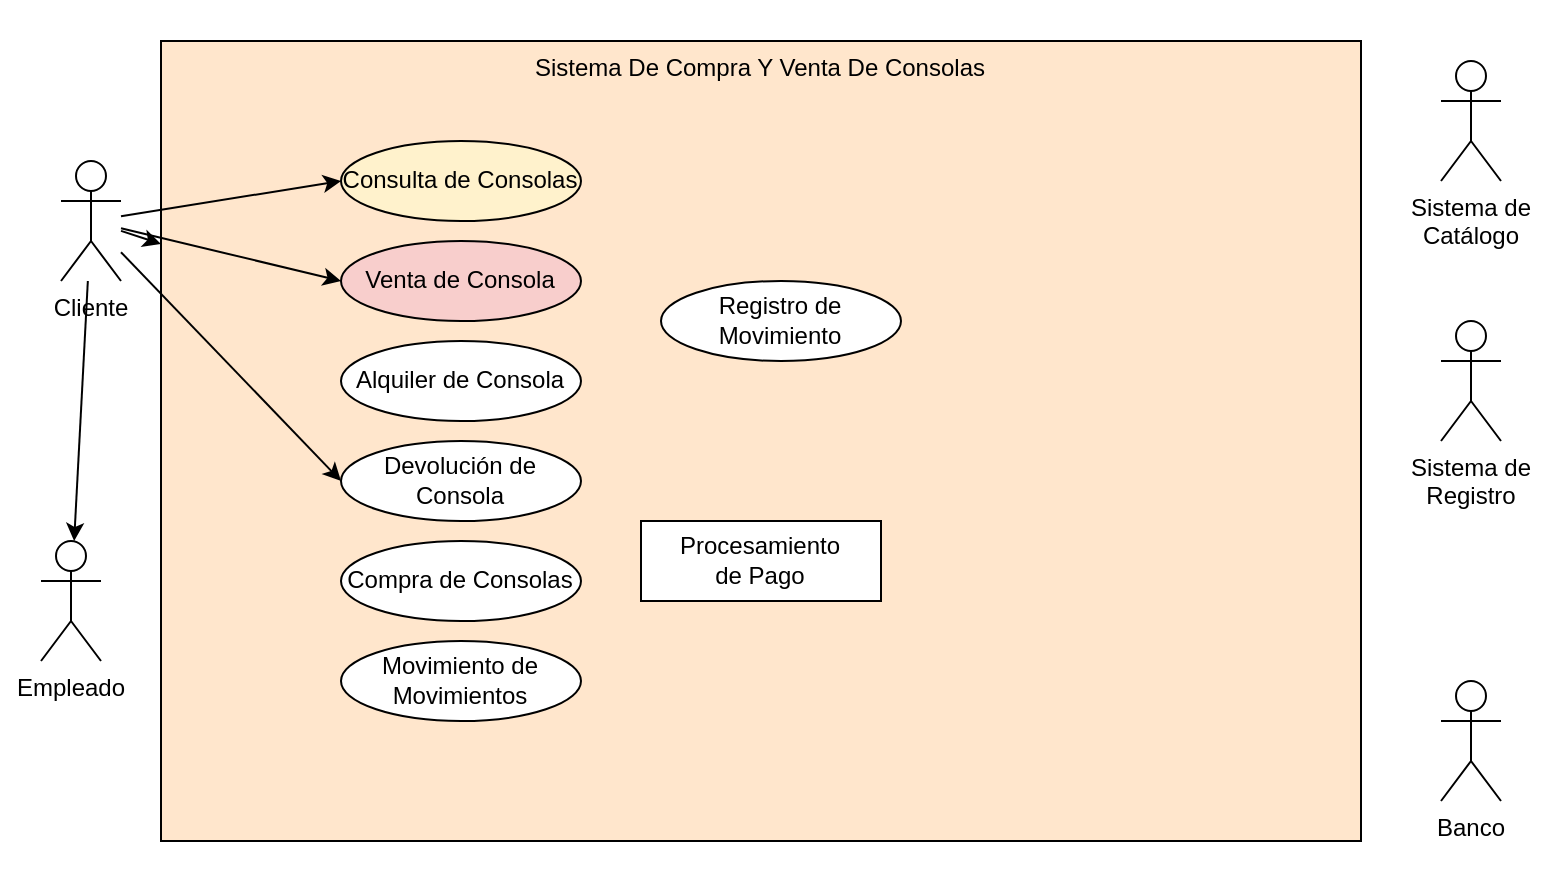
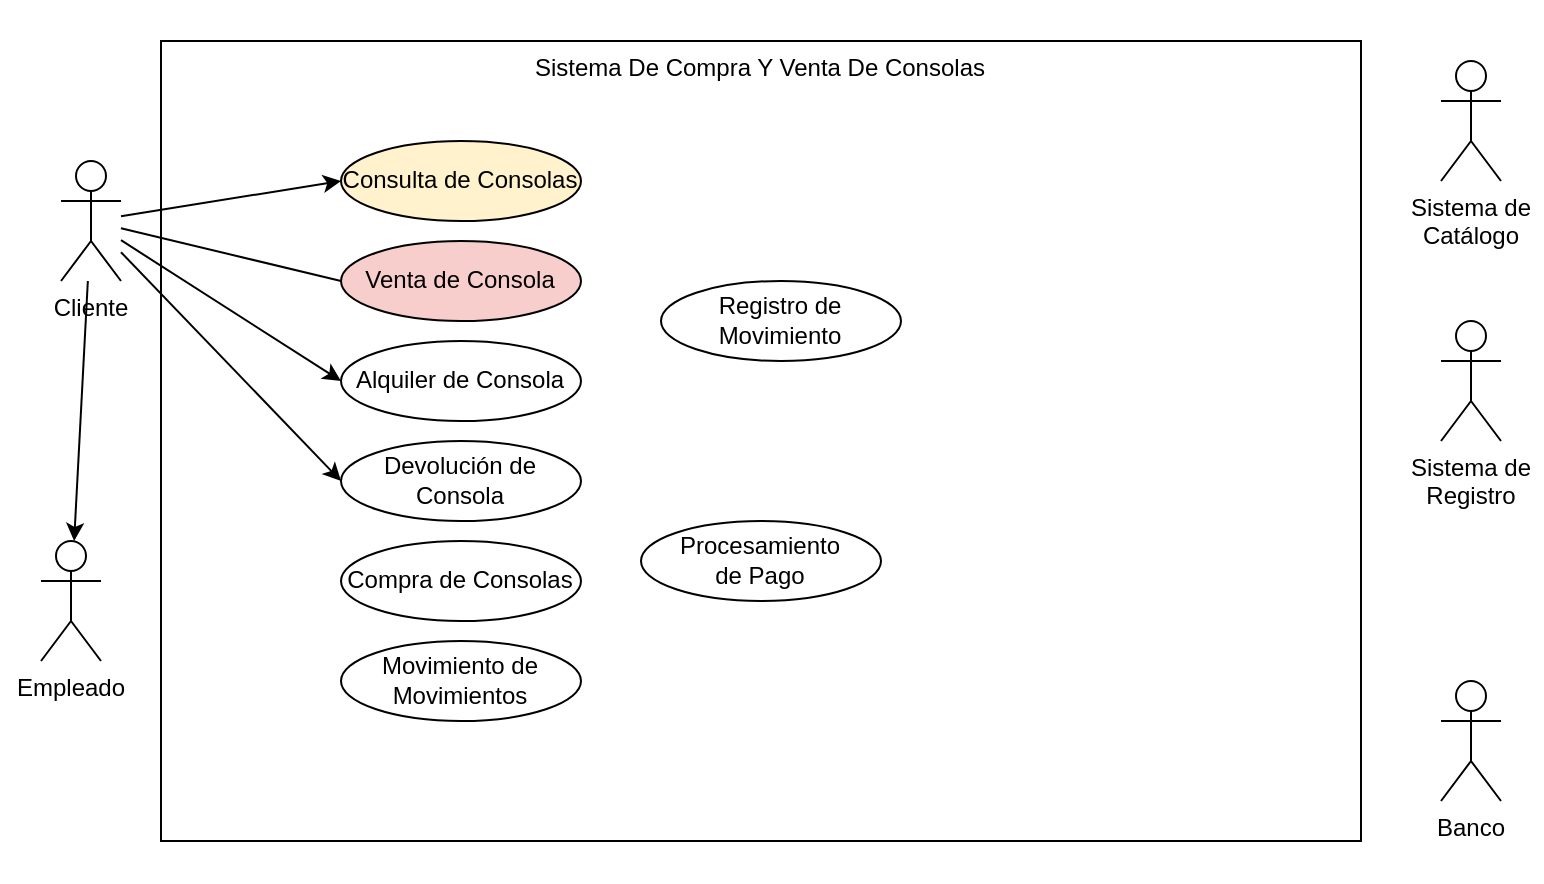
- <mxCell id="18" value="" style="endArrow=classic;html=1;" edge="1" parent="1" source="3" target="2"><mxGeometry width="50" height="50" relative="1" as="geometry"><mxPoint x="160" y="250" as="sourcePoint" /><mxPoint x="210" y="200" as="targetPoint" /></mxGeometry></mxCell>
+ <mxCell id="18" value="" style="endArrow=classic;html=1;entryX=0;entryY=0.5;entryDx=0;entryDy=0;" edge="1" parent="1" source="3" target="10"><mxGeometry width="50" height="50" relative="1" as="geometry"><mxPoint x="160" y="250" as="sourcePoint" /><mxPoint x="210" y="200" as="targetPoint" /></mxGeometry></mxCell>
- <mxCell id="17" value="" style="endArrow=classic;html=1;entryX=0;entryY=0.5;entryDx=0;entryDy=0;" edge="1" parent="1" source="3" target="9"><mxGeometry width="50" height="50" relative="1" as="geometry"><mxPoint x="160" y="250" as="sourcePoint" /><mxPoint x="210" y="200" as="targetPoint" /></mxGeometry></mxCell>
+ <mxCell id="17" value="" style="endArrow=none;html=1;entryX=0;entryY=0.5;entryDx=0;entryDy=0;" edge="1" parent="1" source="3" target="9"><mxGeometry width="50" height="50" relative="1" as="geometry"><mxPoint x="160" y="250" as="sourcePoint" /><mxPoint x="210" y="200" as="targetPoint" /></mxGeometry></mxCell>
- <mxCell id="2" value="Sistema De Compra Y Venta De Consolas" style="rounded=0;whiteSpace=wrap;html=1;verticalAlign=top;labelPosition=center;verticalLabelPosition=middle;align=center;horizontal=1;fillColor=#ffe6cc;" vertex="1" parent="1"><mxGeometry x="80" y="20" width="600" height="400" as="geometry" /></mxCell>
+ <mxCell id="2" value="Sistema De Compra Y Venta De Consolas" style="rounded=0;whiteSpace=wrap;html=1;verticalAlign=top;labelPosition=center;verticalLabelPosition=middle;align=center;horizontal=1;" vertex="1" parent="1"><mxGeometry x="80" y="20" width="600" height="400" as="geometry" /></mxCell>
- <mxCell id="14" value="Procesamiento&lt;br&gt;de Pago" style="whiteSpace=wrap;html=1;rounded=0;" vertex="1" parent="1"><mxGeometry x="320" y="260" width="120" height="40" as="geometry" /></mxCell>
+ <mxCell id="14" value="Procesamiento&lt;br&gt;de Pago" style="ellipse;whiteSpace=wrap;html=1;" vertex="1" parent="1"><mxGeometry x="320" y="260" width="120" height="40" as="geometry" /></mxCell>
